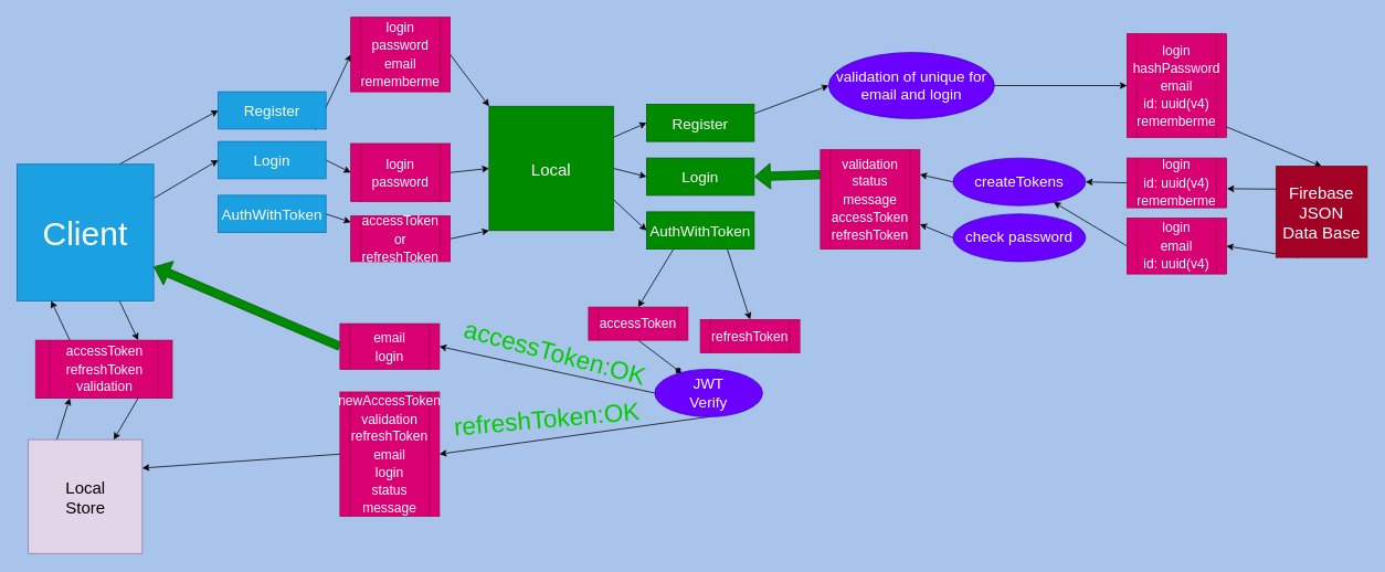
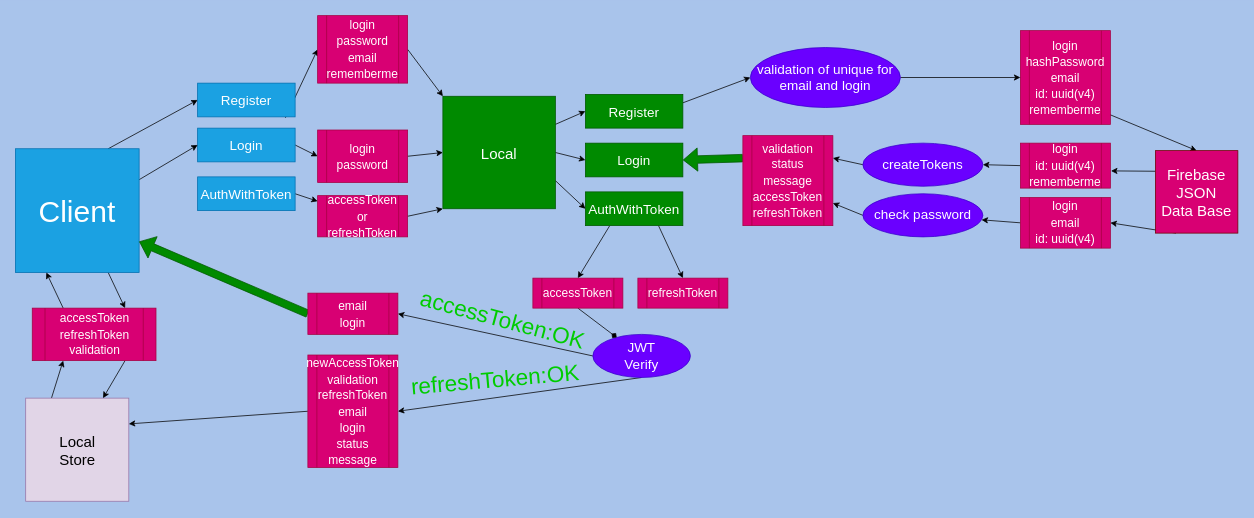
- <mxCell id="36" value="&lt;font style=&quot;font-size: 20px&quot;&gt;Firebase&lt;br&gt;JSON&lt;br&gt;Data Base&lt;br&gt;&lt;/font&gt;" style="whiteSpace=wrap;html=1;aspect=fixed;fillColor=#a20025;strokeColor=#6F0000;fontColor=#ffffff;" vertex="1" parent="1"><mxGeometry x="1540" y="200" width="110" height="110" as="geometry" /></mxCell>
+ <mxCell id="36" value="&lt;font style=&quot;font-size: 20px&quot;&gt;Firebase&lt;br&gt;JSON&lt;br&gt;Data Base&lt;br&gt;&lt;/font&gt;" style="whiteSpace=wrap;html=1;aspect=fixed;fillColor=#d80073;strokeColor=#6F0000;fontColor=#ffffff;" vertex="1" parent="1"><mxGeometry x="1540" y="200" width="110" height="110" as="geometry" /></mxCell>
- <mxCell id="37" style="edgeStyle=none;rounded=0;orthogonalLoop=1;jettySize=auto;html=1;exitX=0;exitY=0.5;exitDx=0;exitDy=0;fontSize=18;" edge="1" parent="1" source="38" target="45"><mxGeometry relative="1" as="geometry"><mxPoint x="1320" y="296.167" as="targetPoint" /></mxGeometry></mxCell>
+ <mxCell id="37" style="edgeStyle=none;rounded=0;orthogonalLoop=1;jettySize=auto;html=1;exitX=0;exitY=0.5;exitDx=0;exitDy=0;fontSize=18;" edge="1" parent="1" source="38" target="43"><mxGeometry relative="1" as="geometry"><mxPoint x="1320" y="296.167" as="targetPoint" /></mxGeometry></mxCell>
- <mxCell id="56" value="&lt;font style=&quot;font-size: 16px&quot;&gt;refreshToken&lt;br&gt;&lt;/font&gt;" style="shape=process;whiteSpace=wrap;html=1;backgroundOutline=1;fontSize=18;fillColor=#d80073;fontColor=#ffffff;strokeColor=#A50040;" vertex="1" parent="1"><mxGeometry x="845" y="385" width="120" height="40" as="geometry" /></mxCell>
+ <mxCell id="56" value="&lt;font style=&quot;font-size: 16px&quot;&gt;refreshToken&lt;br&gt;&lt;/font&gt;" style="shape=process;whiteSpace=wrap;html=1;backgroundOutline=1;fontSize=18;fillColor=#d80073;fontColor=#ffffff;strokeColor=#A50040;" vertex="1" parent="1"><mxGeometry x="850" y="370" width="120" height="40" as="geometry" /></mxCell>
